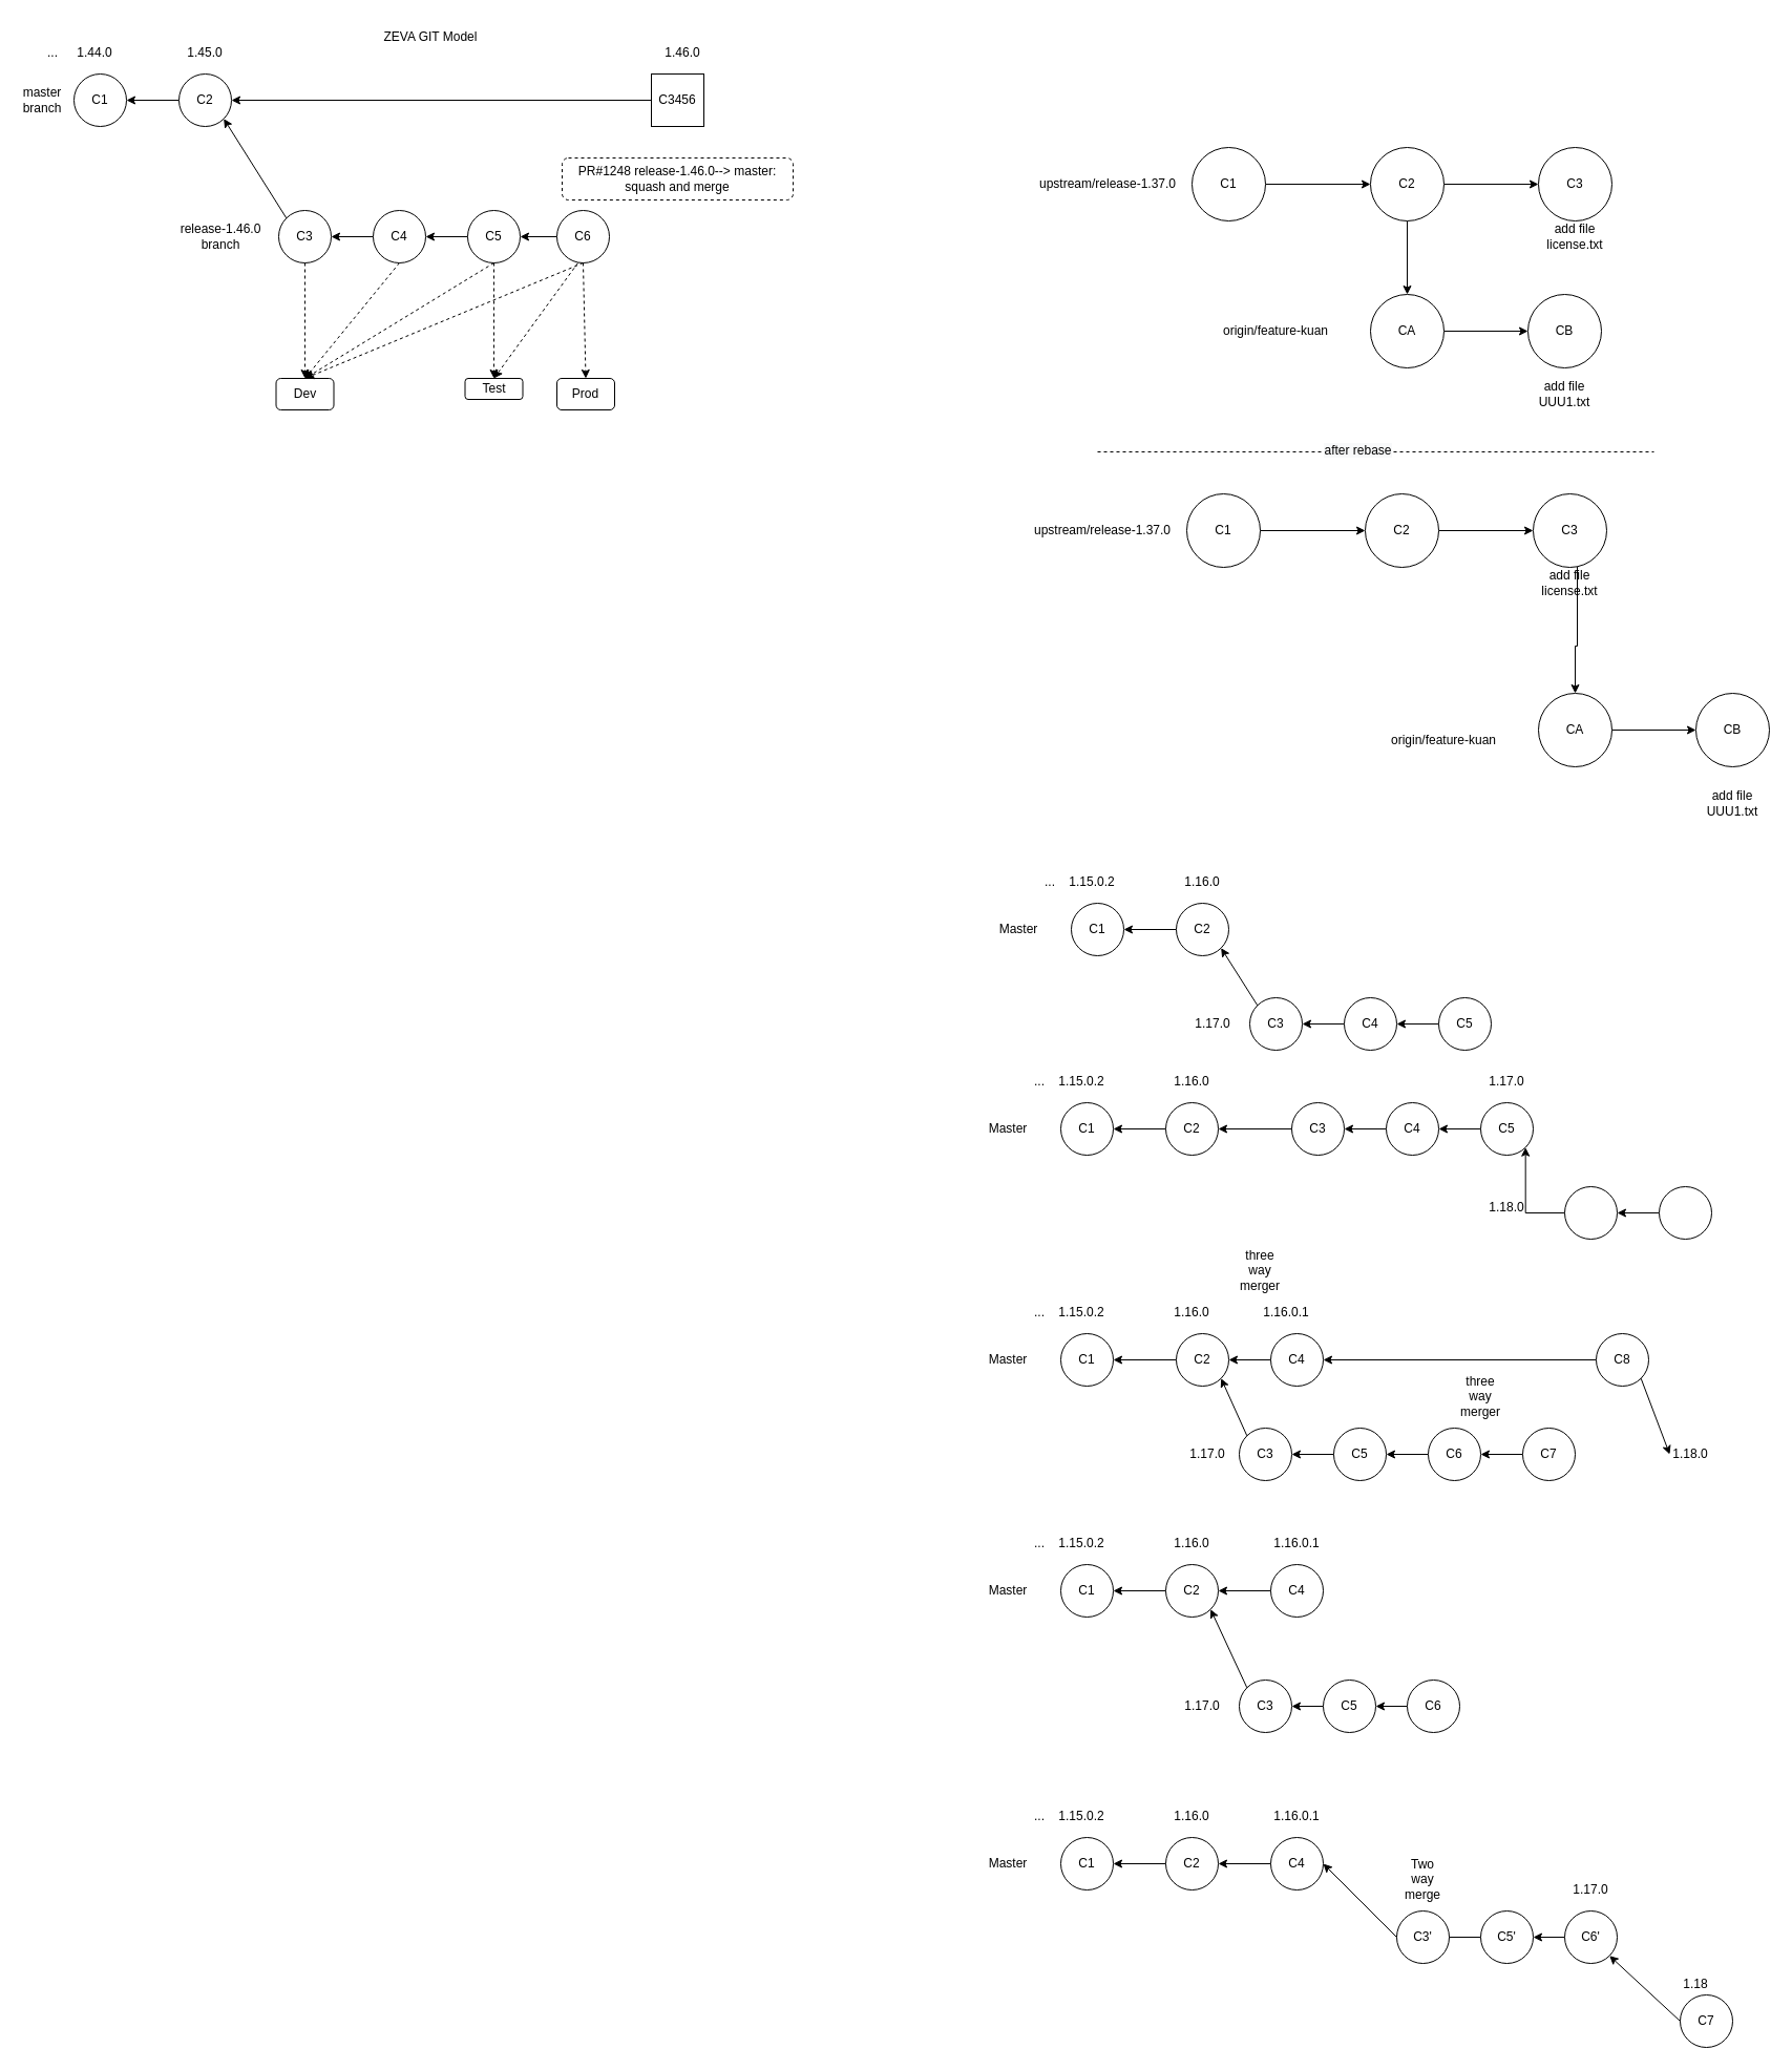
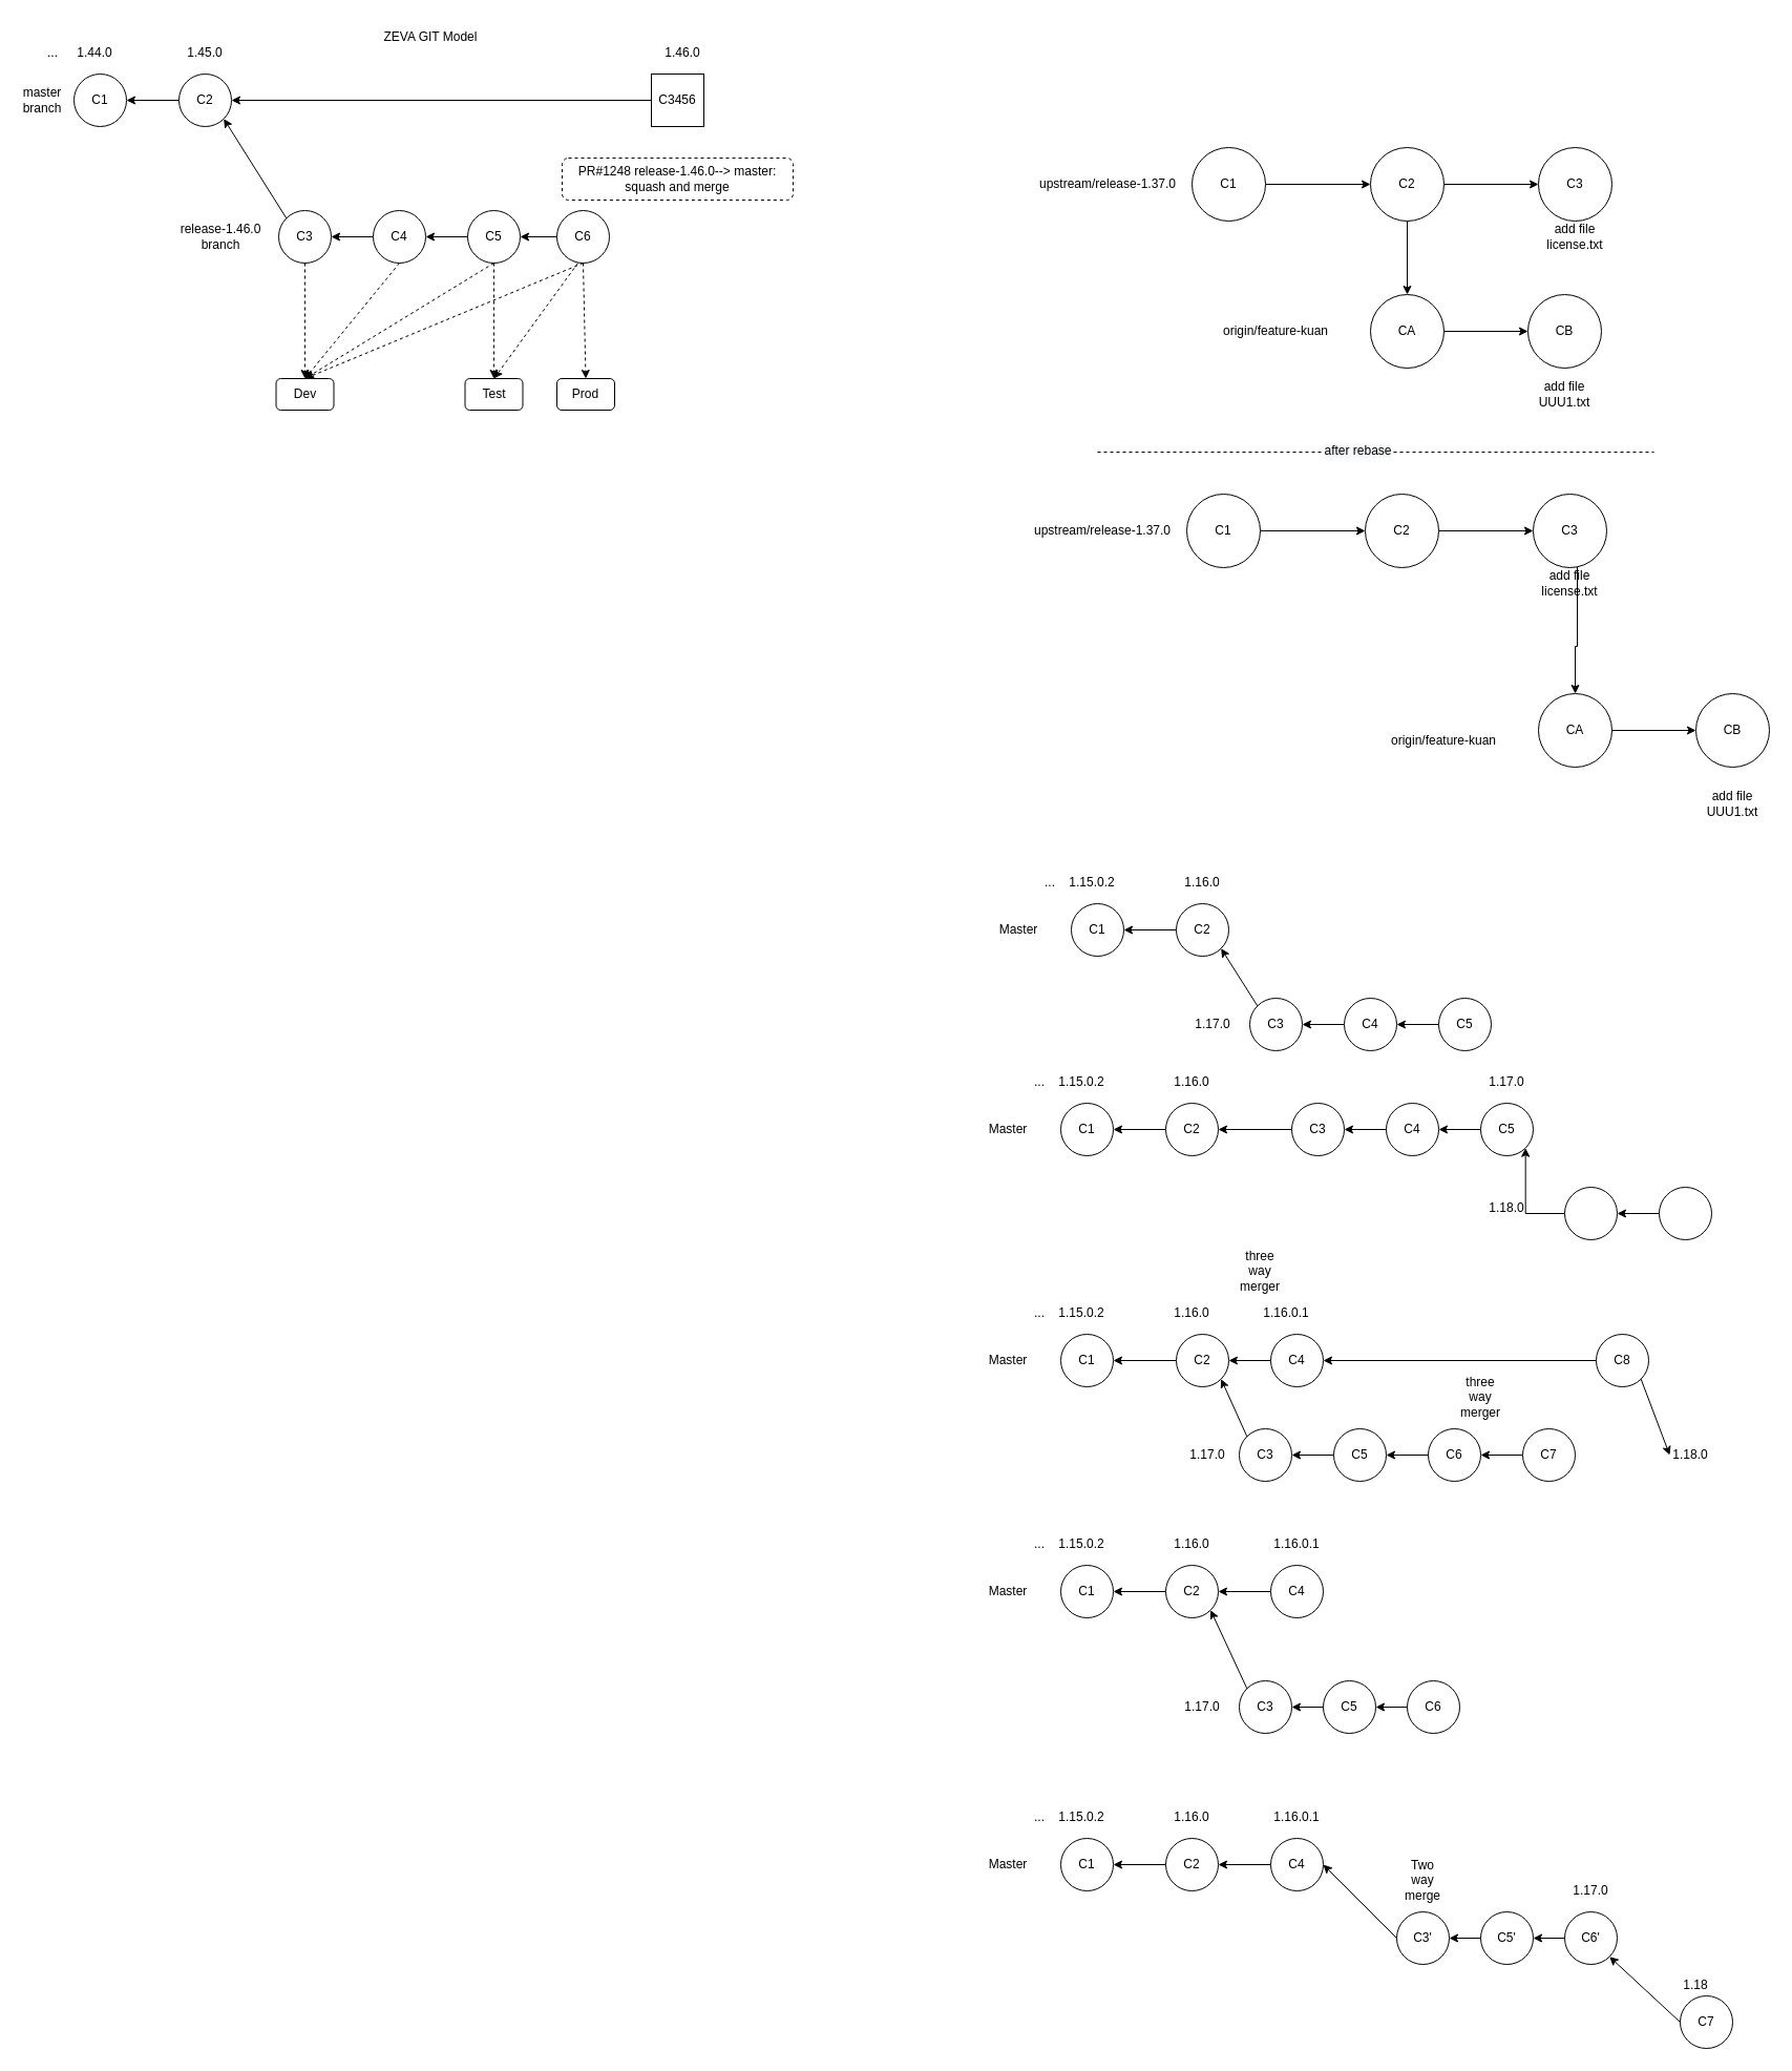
- <mxCell id="146" value="Test" style="rounded=1;whiteSpace=wrap;html=1;" vertex="1" parent="1"><mxGeometry x="442.5" y="360" width="55" height="20" as="geometry" /></mxCell>
+ <mxCell id="146" value="Test" style="rounded=1;whiteSpace=wrap;html=1;" vertex="1" parent="1"><mxGeometry x="442.5" y="360" width="55" height="30" as="geometry" /></mxCell>
- <mxCell id="118" style="edgeStyle=orthogonalEdgeStyle;rounded=0;orthogonalLoop=1;jettySize=auto;html=1;exitX=0;exitY=0.5;exitDx=0;exitDy=0;entryX=1;entryY=0.5;entryDx=0;entryDy=0;endArrow=none;" edge="1" parent="1" source="119" target="110"><mxGeometry relative="1" as="geometry" /></mxCell>
+ <mxCell id="118" style="edgeStyle=orthogonalEdgeStyle;rounded=0;orthogonalLoop=1;jettySize=auto;html=1;exitX=0;exitY=0.5;exitDx=0;exitDy=0;entryX=1;entryY=0.5;entryDx=0;entryDy=0;" edge="1" parent="1" source="119" target="110"><mxGeometry relative="1" as="geometry" /></mxCell>
